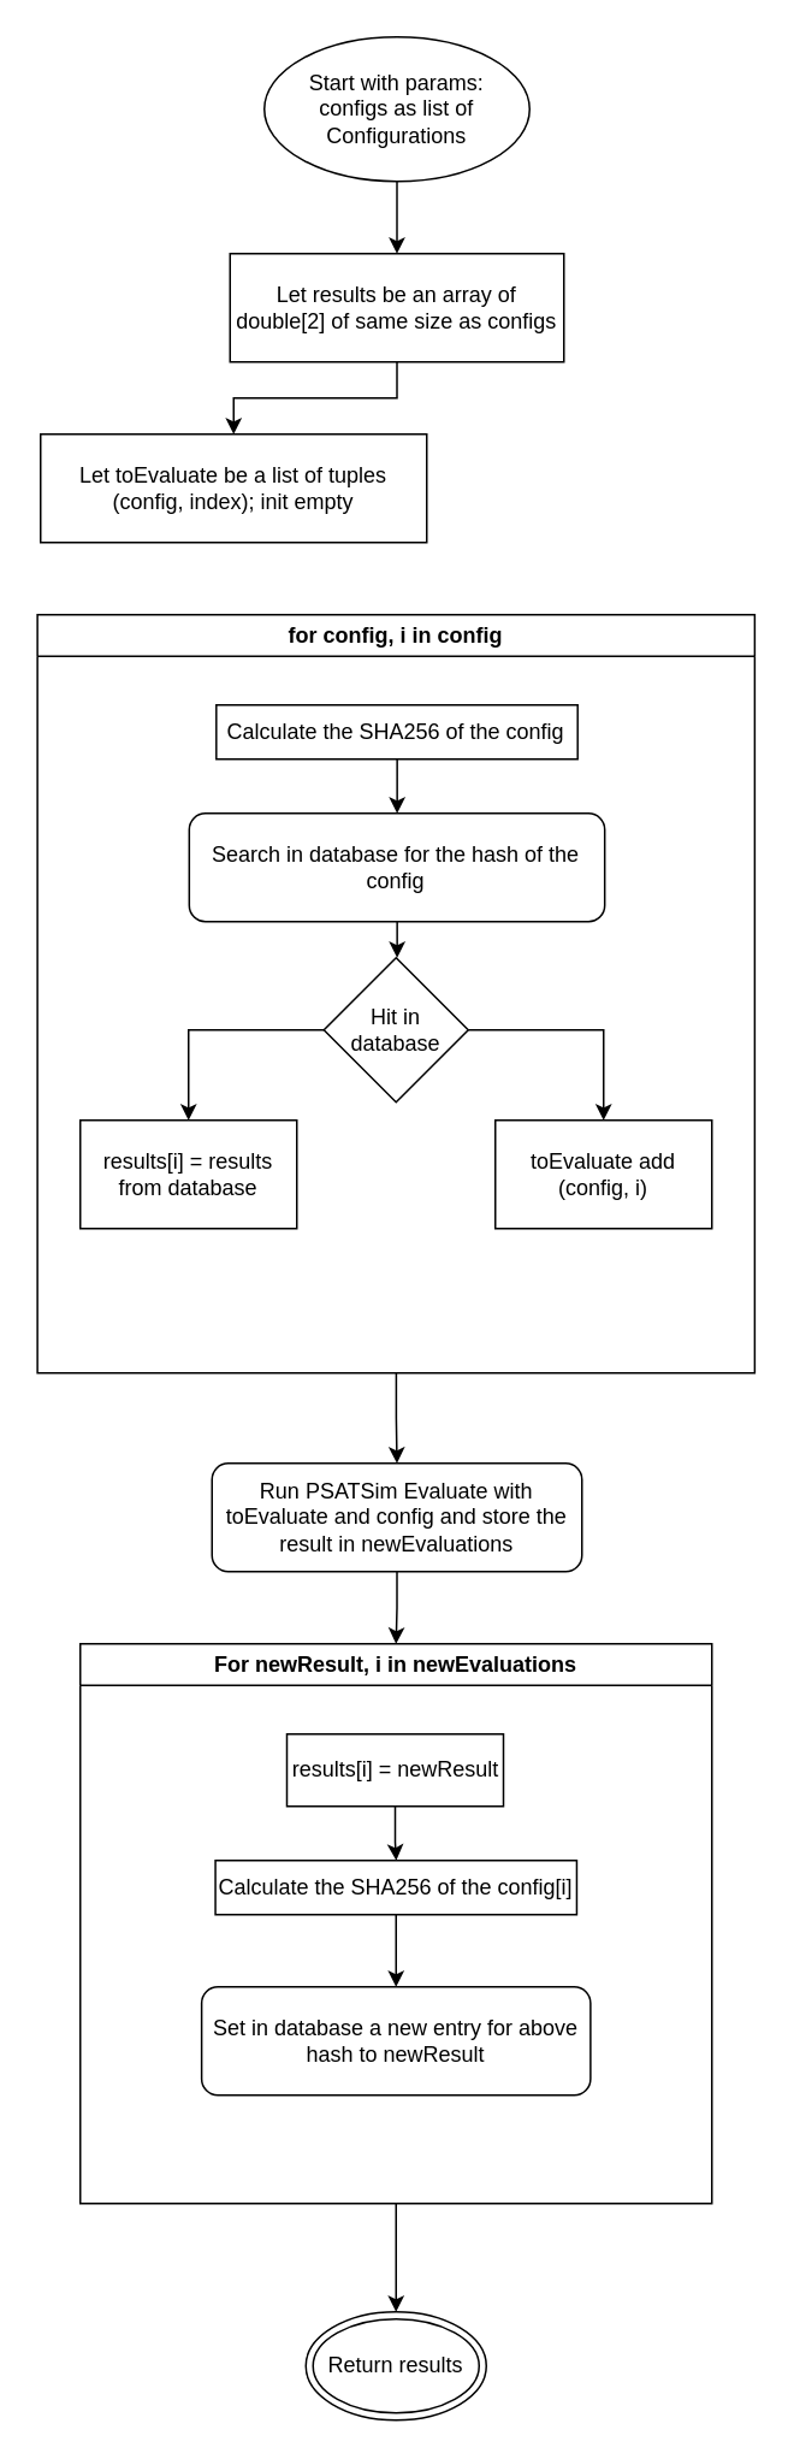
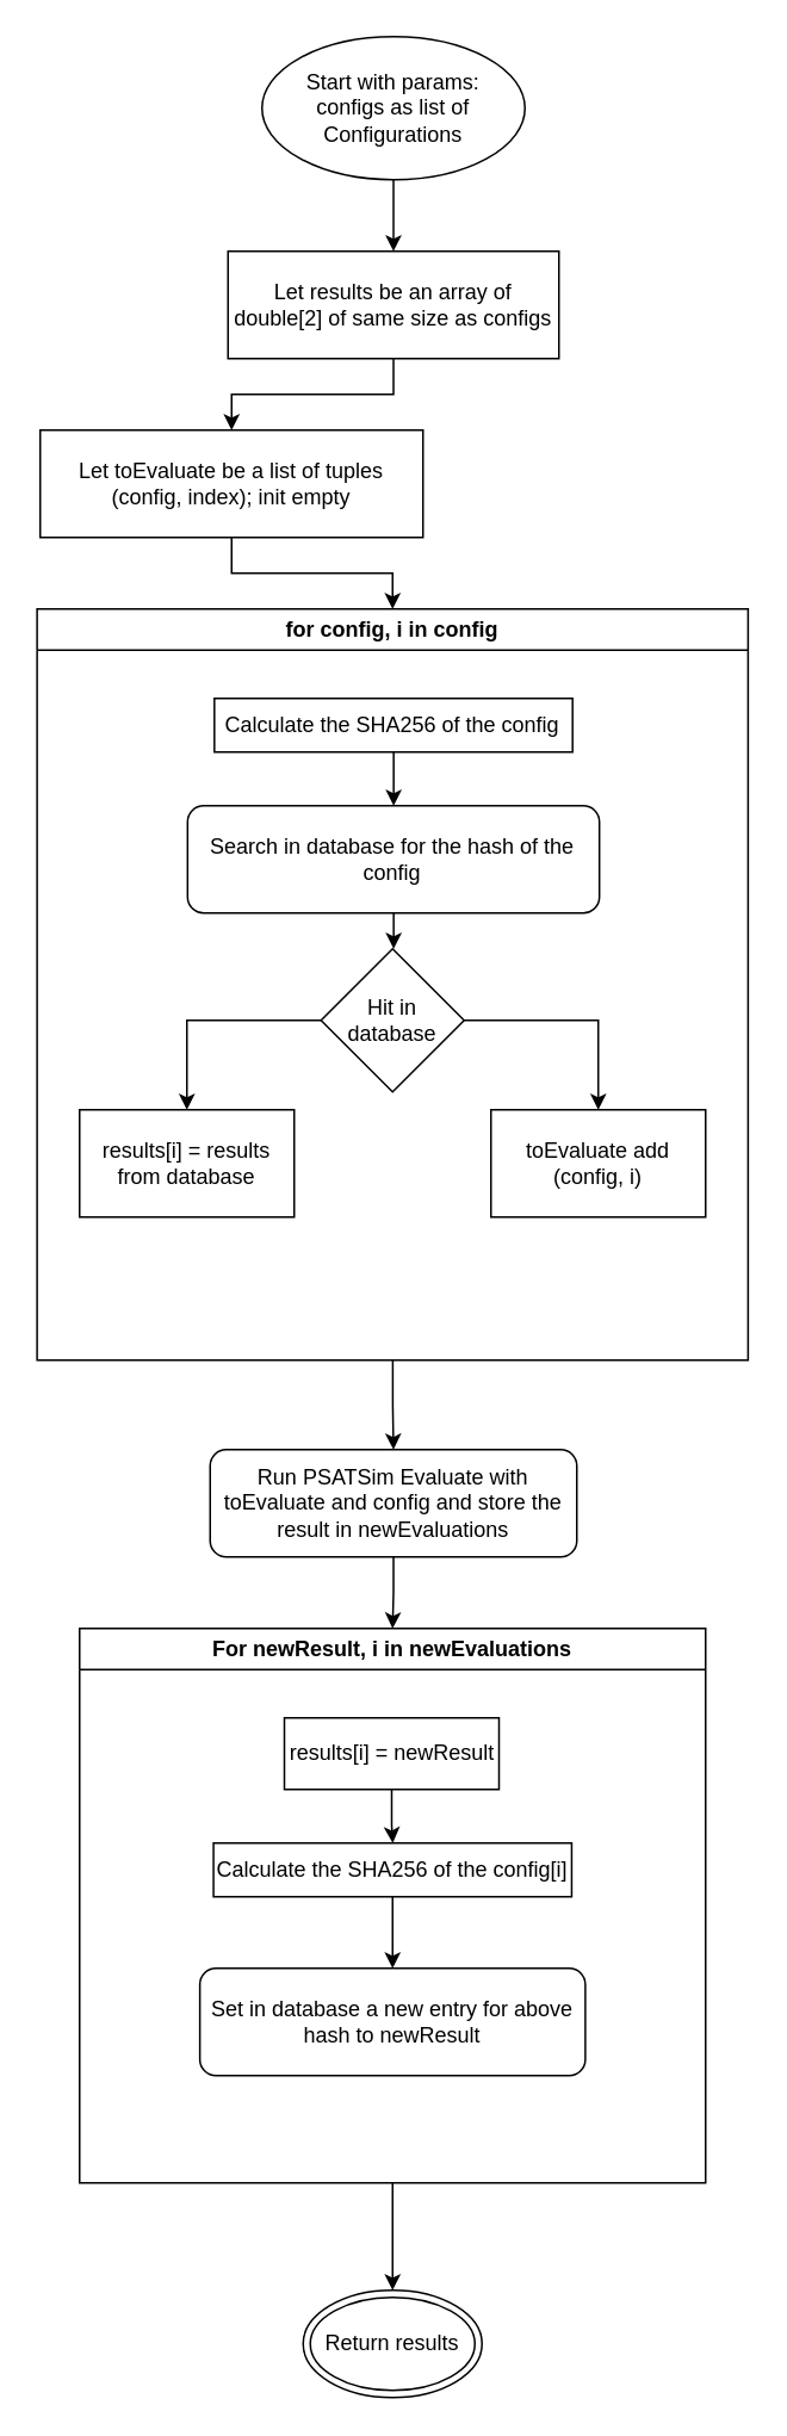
+ <mxCell id="6" style="edgeStyle=orthogonalEdgeStyle;rounded=0;orthogonalLoop=1;jettySize=auto;html=1;entryX=0.5;entryY=0;entryDx=0;entryDy=0;" edge="1" parent="1" source="7" target="9"><mxGeometry relative="1" as="geometry" /></mxCell>
